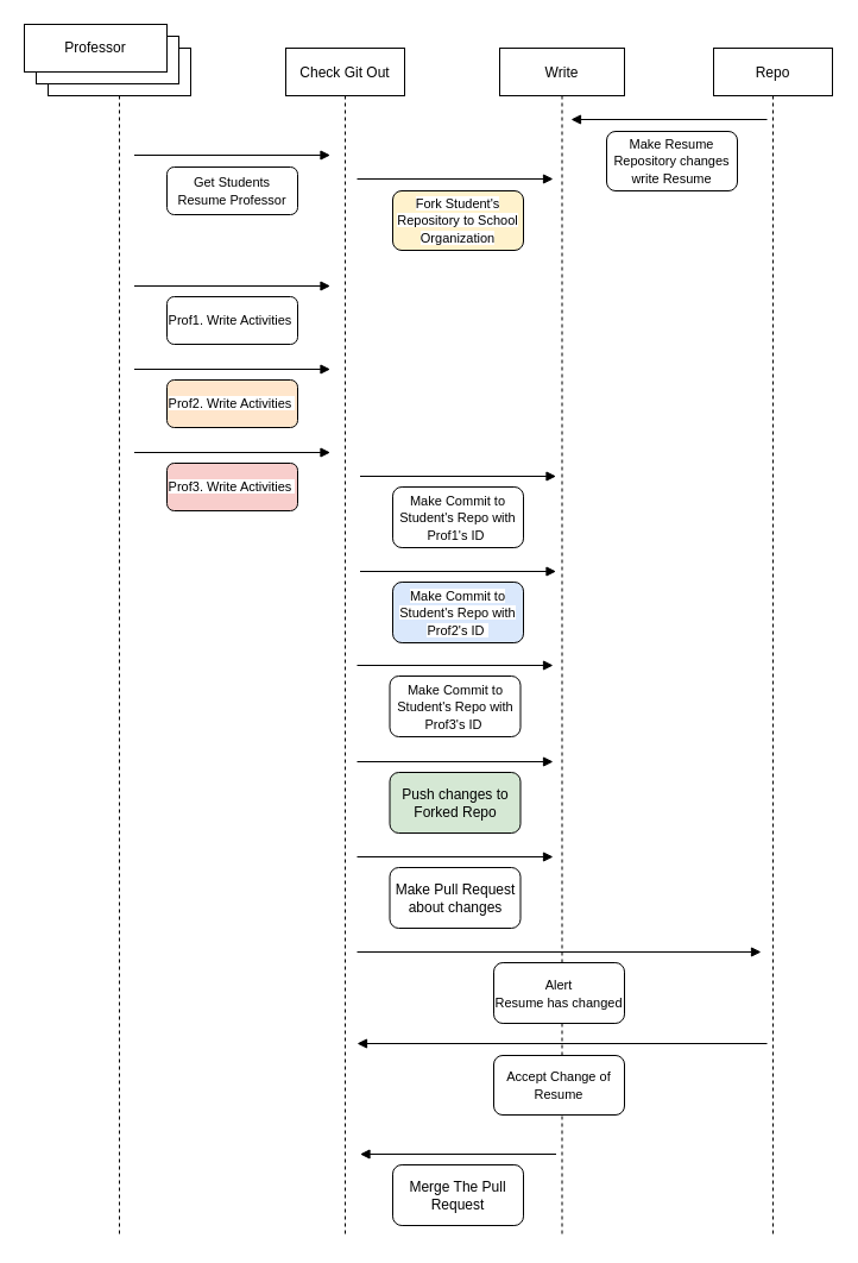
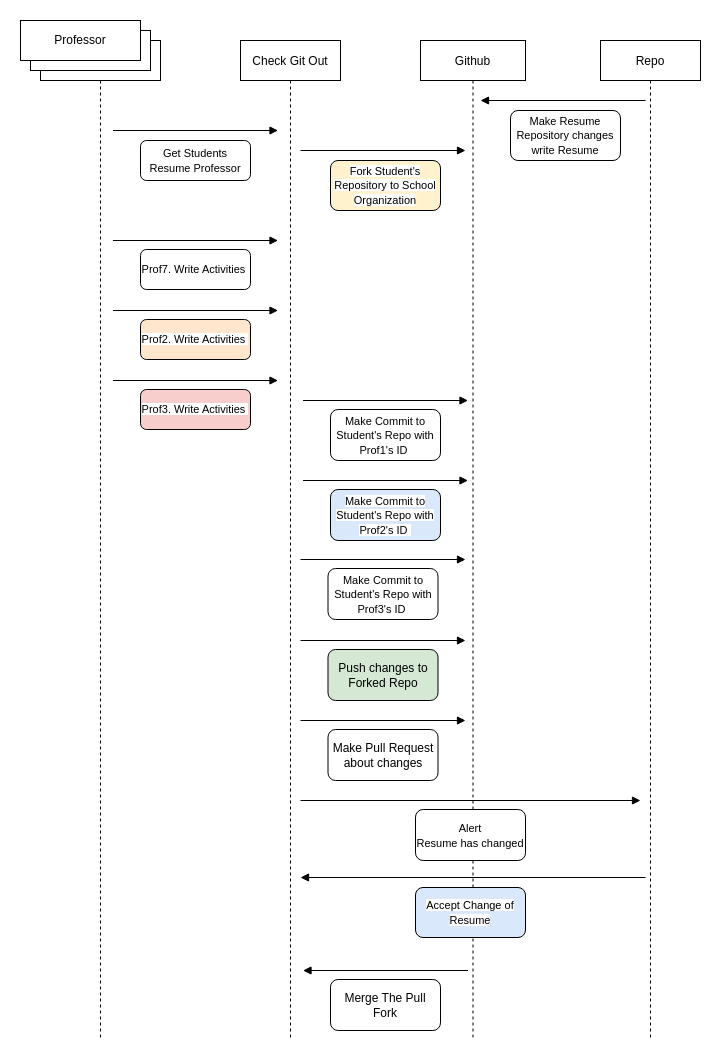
- <mxCell id="8" value="Write" style="shape=umlLifeline;perimeter=lifelinePerimeter;container=1;collapsible=0;recursiveResize=0;rounded=0;shadow=0;strokeWidth=1;" vertex="1" parent="1"><mxGeometry x="420" y="40" width="105" height="1000" as="geometry" /></mxCell>
+ <mxCell id="8" value="Github" style="shape=umlLifeline;perimeter=lifelinePerimeter;container=1;collapsible=0;recursiveResize=0;rounded=0;shadow=0;strokeWidth=1;" vertex="1" parent="1"><mxGeometry x="420" y="40" width="105" height="1000" as="geometry" /></mxCell>
- <mxCell id="17" value="&lt;span style=&quot;color: rgb(0 , 0 , 0) ; font-family: &amp;#34;helvetica&amp;#34; ; font-size: 11px ; font-style: normal ; font-weight: 400 ; letter-spacing: normal ; text-align: center ; text-indent: 0px ; text-transform: none ; word-spacing: 0px ; background-color: rgb(255 , 255 , 255) ; display: inline ; float: none&quot;&gt;Prof1. Write Activities&amp;nbsp;&lt;/span&gt;" style="rounded=1;whiteSpace=wrap;html=1;" vertex="1" parent="1"><mxGeometry x="140" y="249" width="110" height="40" as="geometry" /></mxCell>
+ <mxCell id="17" value="&lt;span style=&quot;color: rgb(0 , 0 , 0) ; font-family: &amp;#34;helvetica&amp;#34; ; font-size: 11px ; font-style: normal ; font-weight: 400 ; letter-spacing: normal ; text-align: center ; text-indent: 0px ; text-transform: none ; word-spacing: 0px ; background-color: rgb(255 , 255 , 255) ; display: inline ; float: none&quot;&gt;Prof7. Write Activities&amp;nbsp;&lt;/span&gt;" style="rounded=1;whiteSpace=wrap;html=1;" vertex="1" parent="1"><mxGeometry x="140" y="249" width="110" height="40" as="geometry" /></mxCell>
- <mxCell id="33" value="&lt;span style=&quot;font-size: 11px ; background-color: rgb(255 , 255 , 255)&quot;&gt;Accept Change of Resume&lt;br&gt;&lt;/span&gt;" style="rounded=1;whiteSpace=wrap;html=1;" vertex="1" parent="1"><mxGeometry x="415" y="887" width="110" height="50" as="geometry" /></mxCell>
+ <mxCell id="33" value="&lt;span style=&quot;font-size: 11px ; background-color: rgb(255 , 255 , 255)&quot;&gt;Accept Change of Resume&lt;br&gt;&lt;/span&gt;" style="rounded=1;whiteSpace=wrap;html=1;fillColor=#dae8fc;" vertex="1" parent="1"><mxGeometry x="415" y="887" width="110" height="50" as="geometry" /></mxCell>
- <mxCell id="10" value="Merge The Pull Request" style="rounded=1;whiteSpace=wrap;html=1;" vertex="1" parent="8"><mxGeometry x="-90" y="939" width="110" height="51" as="geometry" /></mxCell>
+ <mxCell id="10" value="Merge The Pull Fork" style="rounded=1;whiteSpace=wrap;html=1;" vertex="1" parent="8"><mxGeometry x="-90" y="939" width="110" height="51" as="geometry" /></mxCell>
